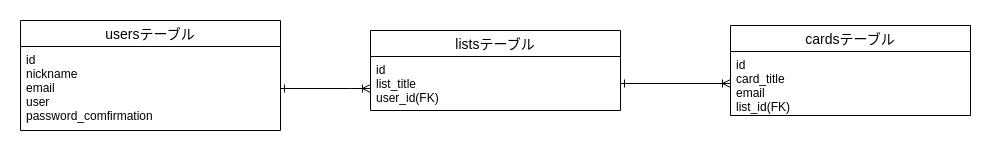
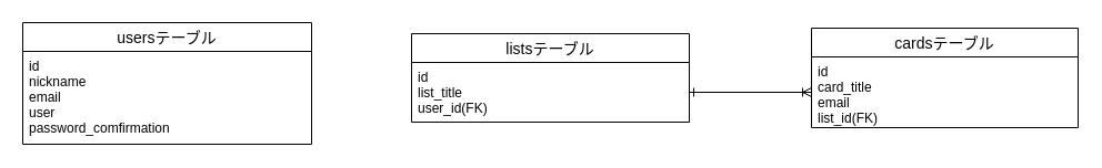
- <mxCell id="8" style="edgeStyle=orthogonalEdgeStyle;rounded=0;orthogonalLoop=1;jettySize=auto;html=1;endArrow=ERoneToMany;endFill=0;startArrow=ERone;startFill=0;" parent="1" source="3" target="5" edge="1"><mxGeometry relative="1" as="geometry"><mxPoint x="280" y="83" as="sourcePoint" /><Array as="points"><mxPoint x="350" y="88" /><mxPoint x="350" y="88" /></Array></mxGeometry></mxCell>
